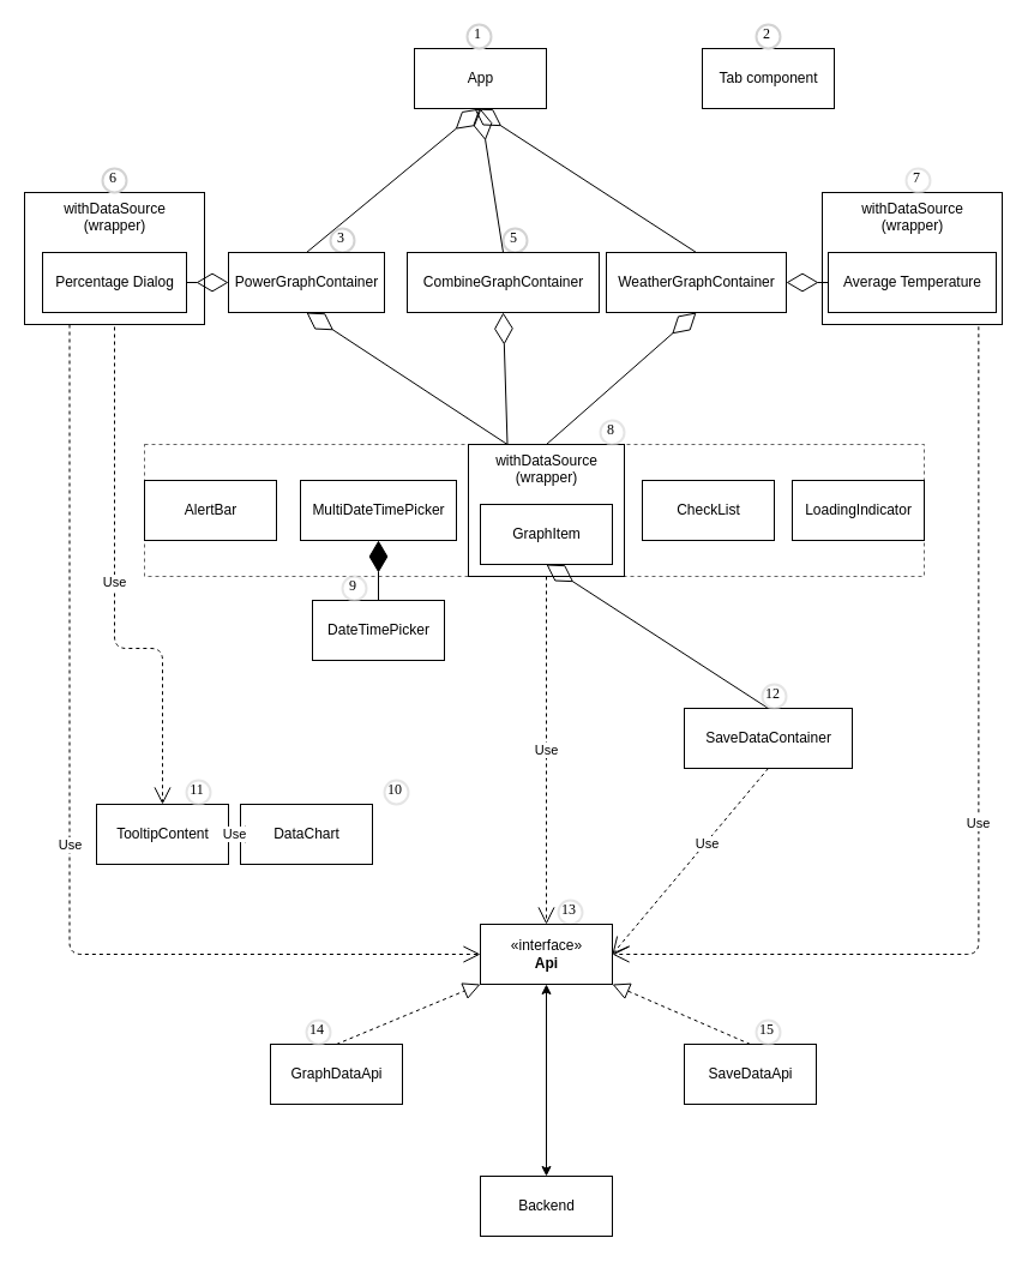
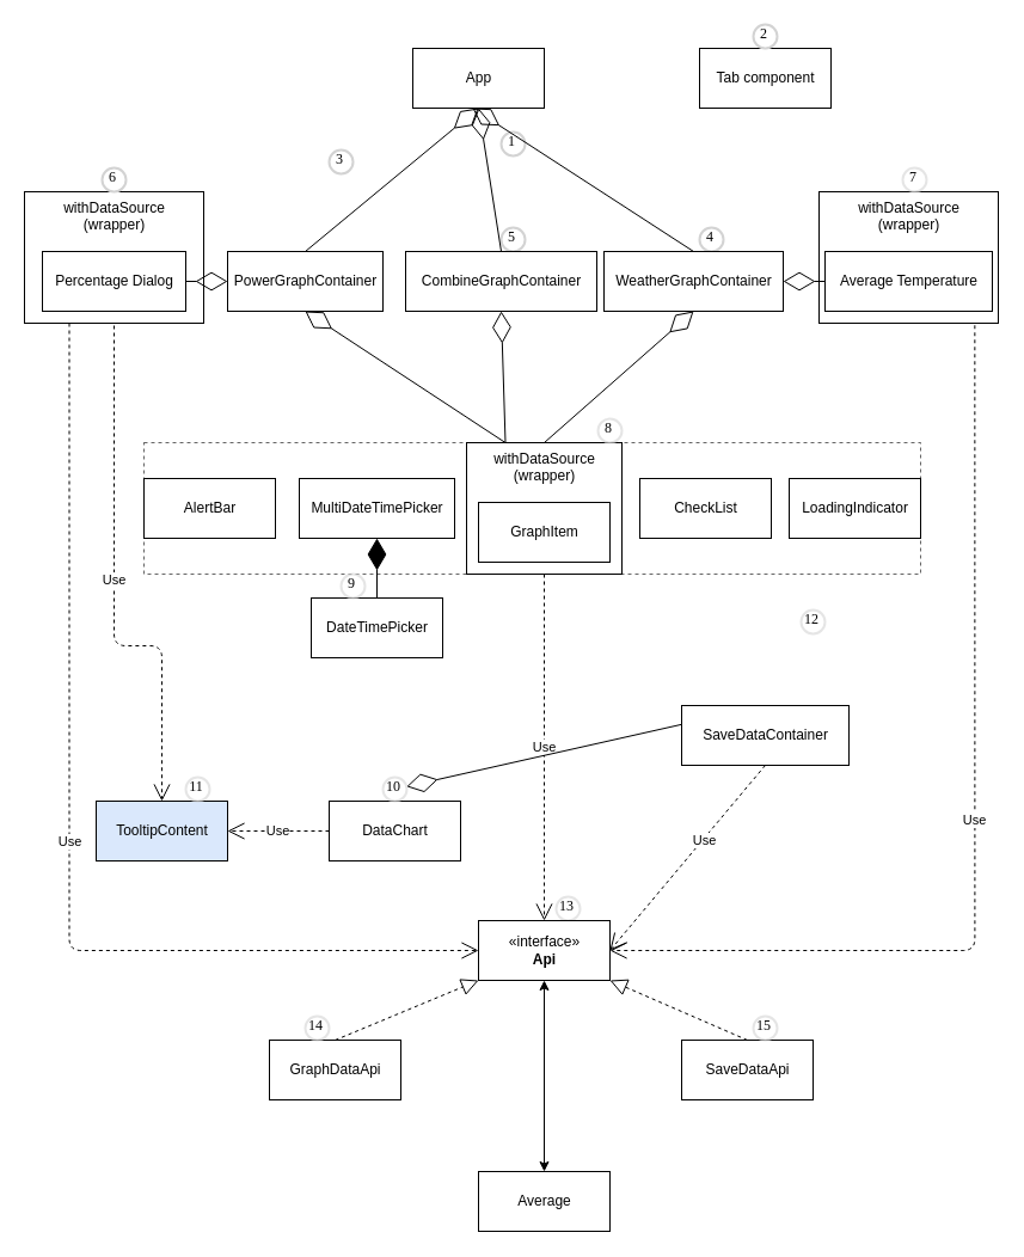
- <mxCell id="12" value="1" style="ellipse;whiteSpace=wrap;html=1;aspect=fixed;strokeWidth=2;fontFamily=Tahoma;spacingBottom=4;spacingRight=2;strokeColor=#d3d3d3;" parent="1" vertex="1"><mxGeometry x="389" y="20" width="20" height="20" as="geometry" /></mxCell>
+ <mxCell id="12" value="1" style="ellipse;whiteSpace=wrap;html=1;aspect=fixed;strokeWidth=2;fontFamily=Tahoma;spacingBottom=4;spacingRight=2;strokeColor=#d3d3d3;" parent="1" vertex="1"><mxGeometry x="419" y="110" width="20" height="20" as="geometry" /></mxCell>
- <mxCell id="14" value="3" style="ellipse;whiteSpace=wrap;html=1;aspect=fixed;strokeWidth=2;fontFamily=Tahoma;spacingBottom=4;spacingRight=2;strokeColor=#d3d3d3;" parent="1" vertex="1"><mxGeometry x="275" y="190" width="20" height="20" as="geometry" /></mxCell>
+ <mxCell id="14" value="3" style="ellipse;whiteSpace=wrap;html=1;aspect=fixed;strokeWidth=2;fontFamily=Tahoma;spacingBottom=4;spacingRight=2;strokeColor=#d3d3d3;" parent="1" vertex="1"><mxGeometry x="275" y="125" width="20" height="20" as="geometry" /></mxCell>
+ <mxCell id="15" value="4" style="ellipse;whiteSpace=wrap;html=1;aspect=fixed;strokeWidth=2;fontFamily=Tahoma;spacingBottom=4;spacingRight=2;strokeColor=#d3d3d3;" parent="1" vertex="1"><mxGeometry x="585" y="190" width="20" height="20" as="geometry" /></mxCell>
- <mxCell id="34" value="" style="endArrow=diamondThin;endFill=0;endSize=24;html=1;entryX=0.5;entryY=1;entryDx=0;entryDy=0;exitX=0.5;exitY=0;exitDx=0;exitDy=0;" parent="1" source="48" target="29" edge="1"><mxGeometry width="160" relative="1" as="geometry"><mxPoint x="694.615" y="560" as="sourcePoint" /><mxPoint x="435" y="770" as="targetPoint" /></mxGeometry></mxCell>
+ <mxCell id="34" value="" style="endArrow=diamondThin;endFill=0;endSize=24;html=1;exitX=0.5;exitY=0;exitDx=0;exitDy=0;" parent="1" source="48" target="53" edge="1"><mxGeometry width="160" relative="1" as="geometry"><mxPoint x="694.615" y="560" as="sourcePoint" /><mxPoint x="435" y="770" as="targetPoint" /></mxGeometry></mxCell>
- <mxCell id="55" value="12" style="ellipse;whiteSpace=wrap;html=1;aspect=fixed;strokeWidth=2;fontFamily=Tahoma;spacingBottom=4;spacingRight=2;strokeColor=#d3d3d3;opacity=60;" parent="1" vertex="1"><mxGeometry x="635" y="570" width="20" height="20" as="geometry" /></mxCell>
+ <mxCell id="55" value="12" style="ellipse;whiteSpace=wrap;html=1;aspect=fixed;strokeWidth=2;fontFamily=Tahoma;spacingBottom=4;spacingRight=2;strokeColor=#d3d3d3;opacity=60;" parent="1" vertex="1"><mxGeometry x="670" y="510" width="20" height="20" as="geometry" /></mxCell>
- <mxCell id="4" value="TooltipContent" style="html=1;" parent="1" vertex="1"><mxGeometry x="80" y="670" width="110" height="50" as="geometry" /></mxCell>
+ <mxCell id="4" value="TooltipContent" style="html=1;fillColor=#dae8fc;" parent="1" vertex="1"><mxGeometry x="80" y="670" width="110" height="50" as="geometry" /></mxCell>
- <mxCell id="5" value="DataChart" style="html=1;" parent="1" vertex="1"><mxGeometry x="200" y="670" width="110" height="50" as="geometry" /></mxCell>
+ <mxCell id="5" value="DataChart" style="html=1;" parent="1" vertex="1"><mxGeometry x="275" y="670" width="110" height="50" as="geometry" /></mxCell>
- <mxCell id="2" value="Backend" style="html=1;" parent="1" vertex="1"><mxGeometry x="400" y="980" width="110" height="50" as="geometry" /></mxCell>
+ <mxCell id="2" value="Average" style="html=1;" parent="1" vertex="1"><mxGeometry x="400" y="980" width="110" height="50" as="geometry" /></mxCell>
